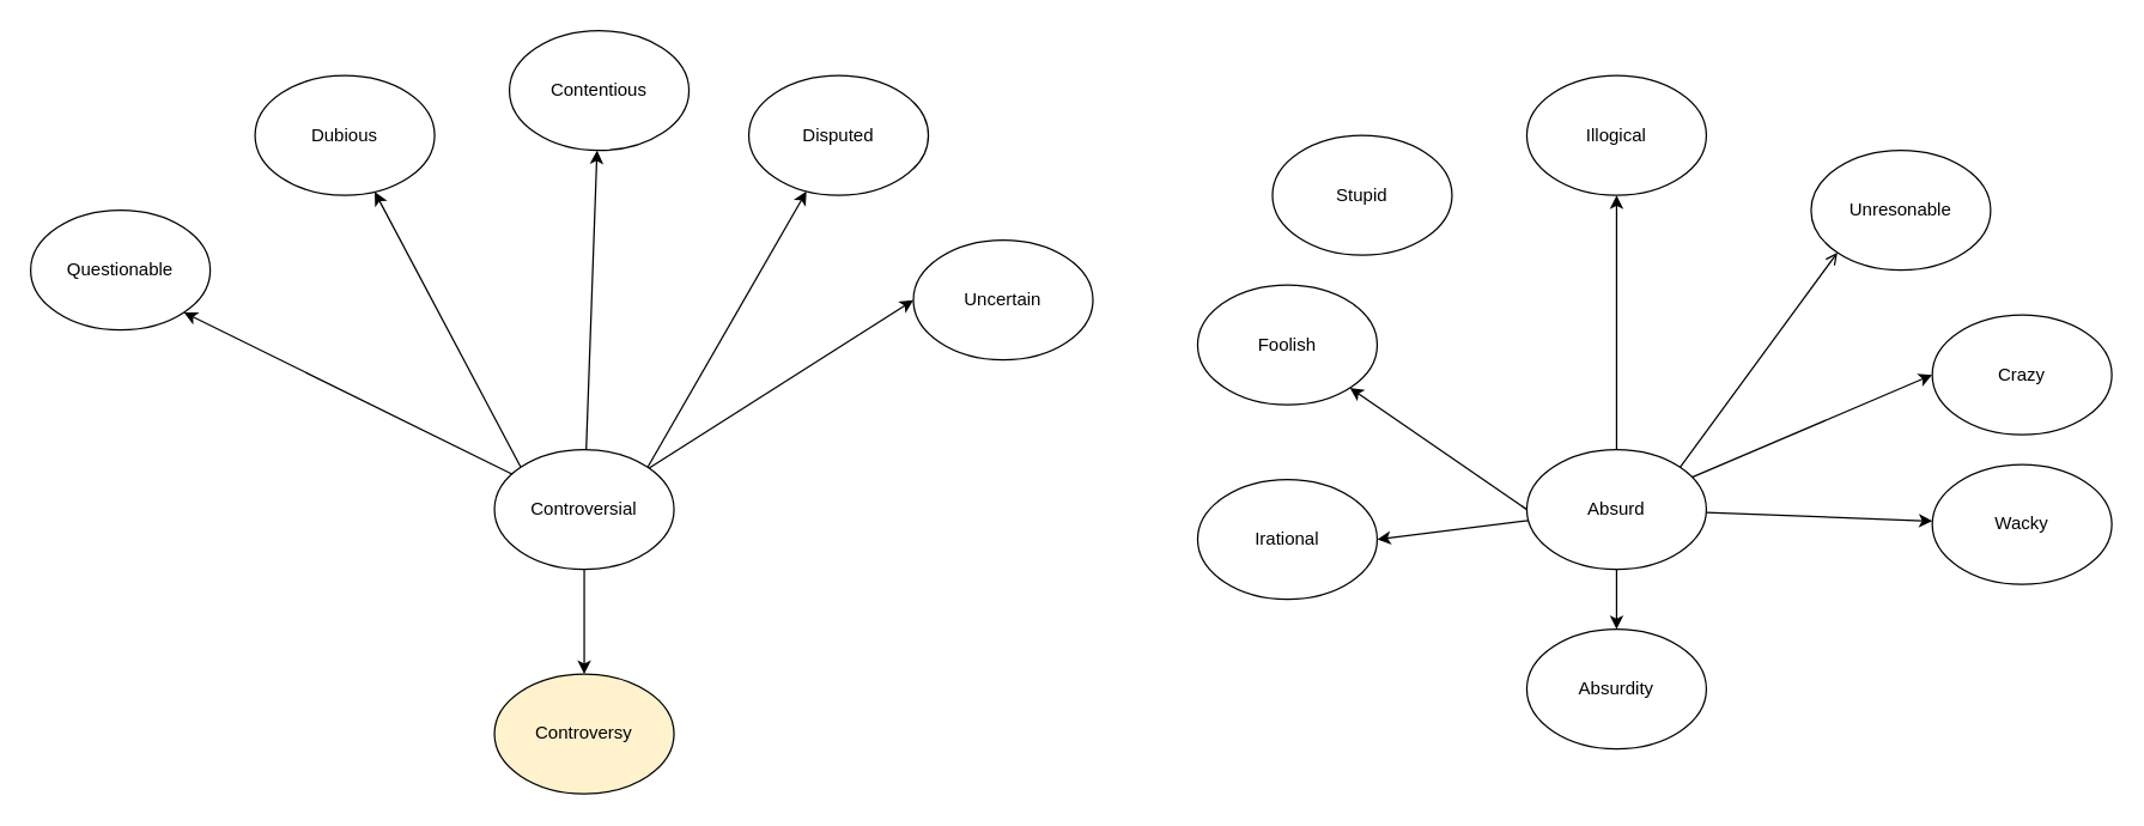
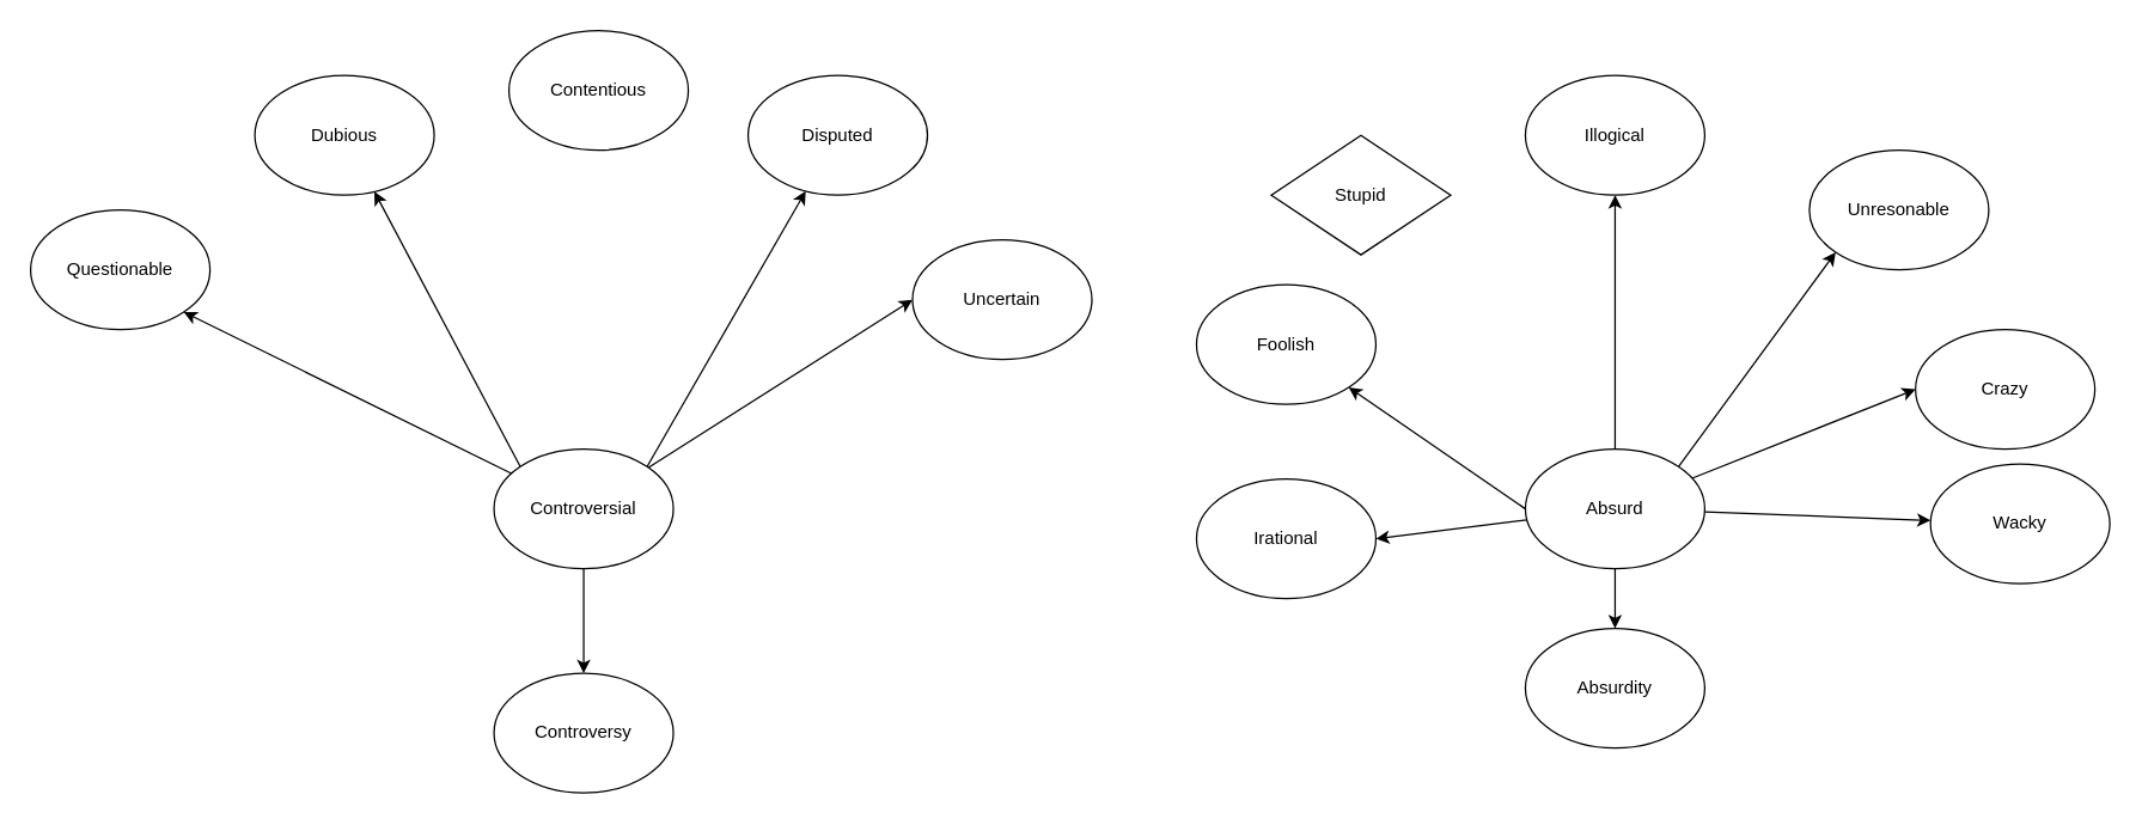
- <mxCell id="26" value="Stupid" style="ellipse;whiteSpace=wrap;html=1;" vertex="1" parent="1"><mxGeometry x="850" y="90" width="120" height="80" as="geometry" /></mxCell>
+ <mxCell id="26" value="Stupid" style="rhombus;whiteSpace=wrap;html=1;" vertex="1" parent="1"><mxGeometry x="850" y="90" width="120" height="80" as="geometry" /></mxCell>
- <mxCell id="16" style="edgeStyle=none;rounded=0;orthogonalLoop=1;jettySize=auto;html=1;exitX=1;exitY=0;exitDx=0;exitDy=0;entryX=0;entryY=1;entryDx=0;entryDy=0;endArrow=open;" edge="1" parent="1" source="22" target="24"><mxGeometry relative="1" as="geometry" /></mxCell>
+ <mxCell id="16" style="edgeStyle=none;rounded=0;orthogonalLoop=1;jettySize=auto;html=1;exitX=1;exitY=0;exitDx=0;exitDy=0;entryX=0;entryY=1;entryDx=0;entryDy=0;" edge="1" parent="1" source="22" target="24"><mxGeometry relative="1" as="geometry" /></mxCell>
- <mxCell id="2" value="" style="rounded=0;orthogonalLoop=1;jettySize=auto;html=1;" edge="1" parent="1" source="8" target="9"><mxGeometry relative="1" as="geometry" /></mxCell>
- <mxCell id="25" value="Crazy" style="ellipse;whiteSpace=wrap;html=1;" vertex="1" parent="1"><mxGeometry x="1291" y="210" width="120" height="80" as="geometry" /></mxCell>
+ <mxCell id="25" value="Crazy" style="ellipse;whiteSpace=wrap;html=1;" vertex="1" parent="1"><mxGeometry x="1281" y="220" width="120" height="80" as="geometry" /></mxCell>
- <mxCell id="14" value="Controversy" style="ellipse;whiteSpace=wrap;html=1;fillColor=#fff2cc;" vertex="1" parent="1"><mxGeometry x="330" y="450" width="120" height="80" as="geometry" /></mxCell>
+ <mxCell id="14" value="Controversy" style="ellipse;whiteSpace=wrap;html=1;" vertex="1" parent="1"><mxGeometry x="330" y="450" width="120" height="80" as="geometry" /></mxCell>
